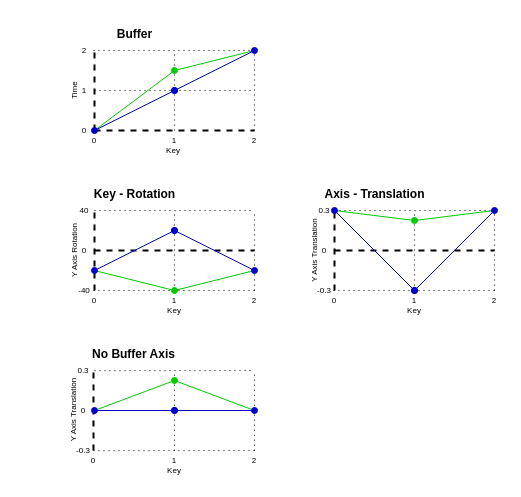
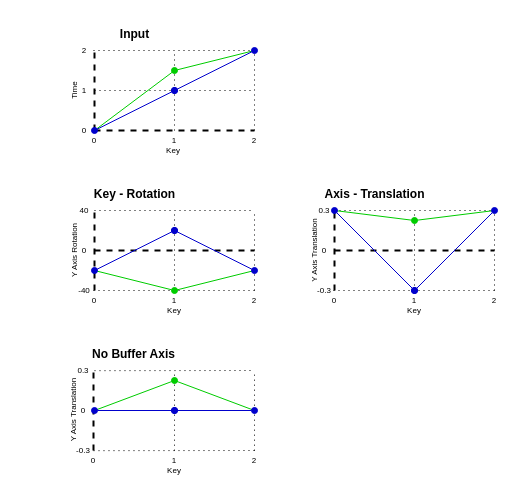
- <mxCell id="58" value="&lt;font style=&quot;font-size: 12px&quot;&gt;Buffer&lt;/font&gt;" style="text;strokeColor=none;fillColor=none;html=1;fontSize=24;fontStyle=1;verticalAlign=middle;align=center;" vertex="1" parent="1"><mxGeometry x="104" y="20" width="59" height="20" as="geometry" /></mxCell>
+ <mxCell id="58" value="&lt;font style=&quot;font-size: 12px&quot;&gt;Input&lt;/font&gt;" style="text;strokeColor=none;fillColor=none;html=1;fontSize=24;fontStyle=1;verticalAlign=middle;align=center;" vertex="1" parent="1"><mxGeometry x="104" y="20" width="59" height="20" as="geometry" /></mxCell>
